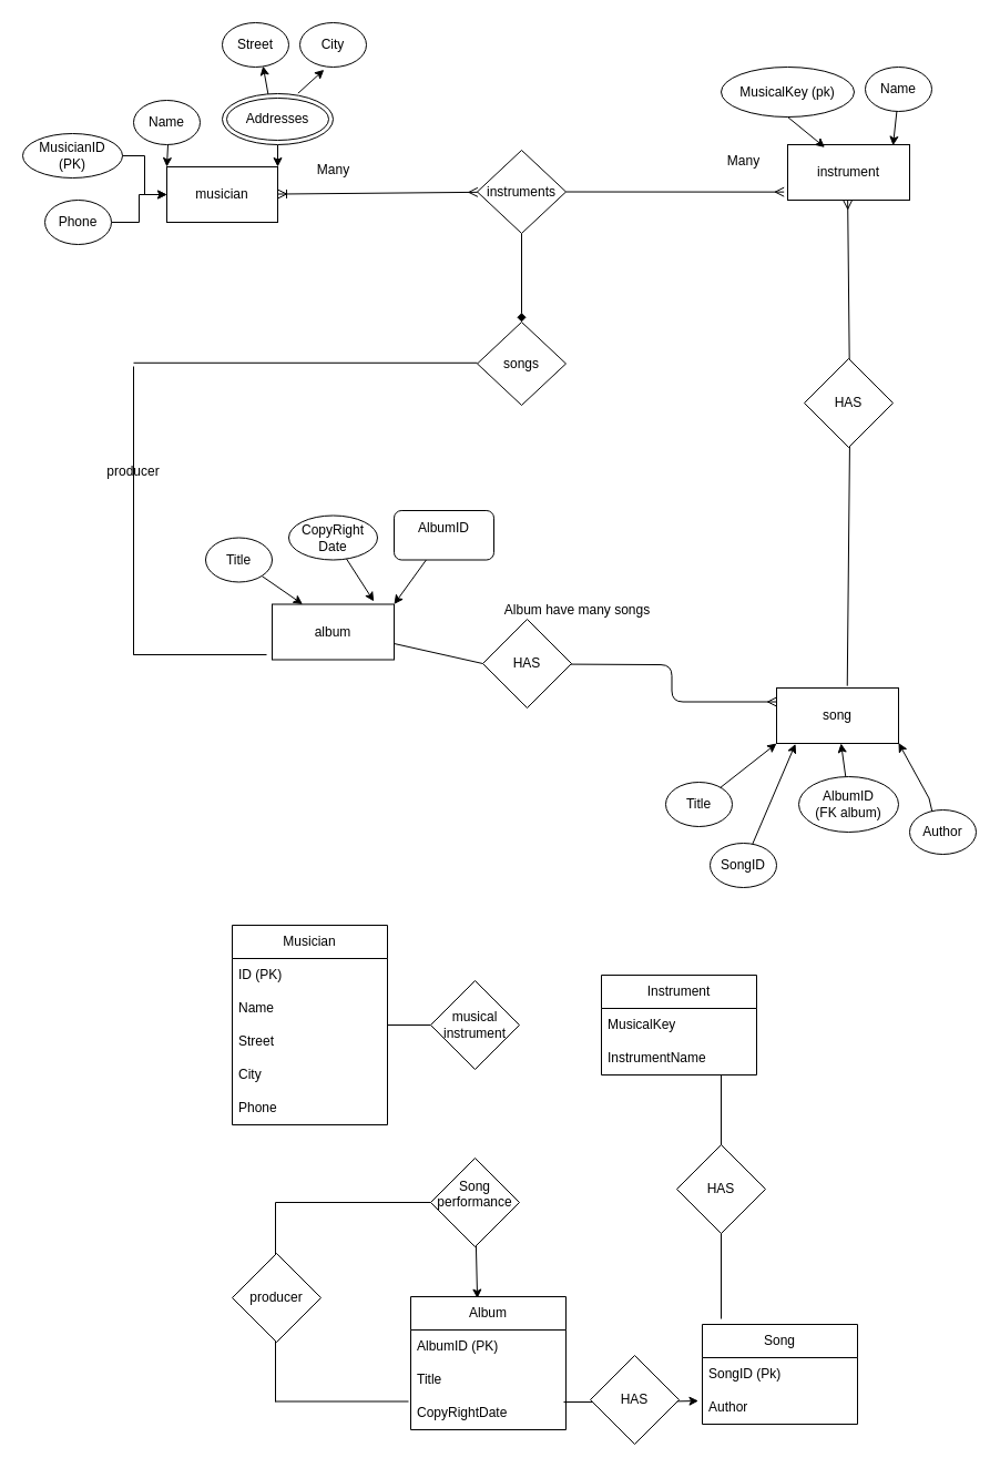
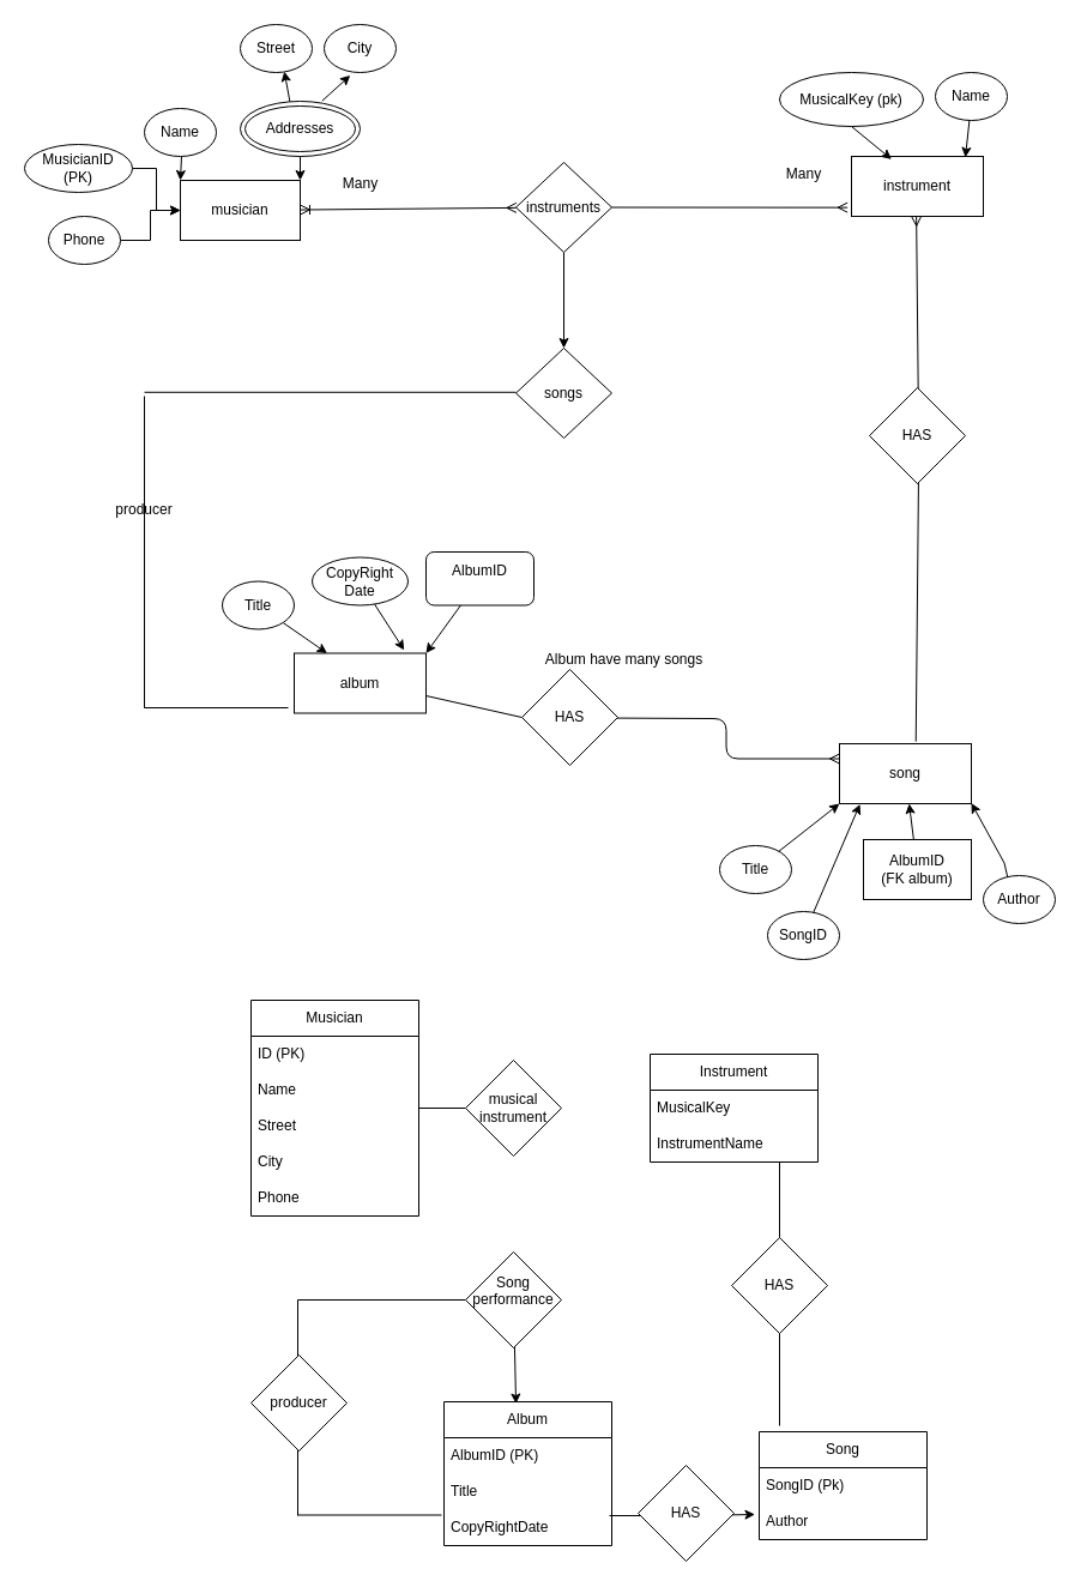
- <mxCell id="36" value="" style="edgeStyle=none;html=1;rounded=0;endArrow=diamond;" parent="1" source="37" target="39" edge="1"><mxGeometry relative="1" as="geometry" /></mxCell>
+ <mxCell id="36" value="" style="edgeStyle=none;html=1;rounded=0;" parent="1" source="37" target="39" edge="1"><mxGeometry relative="1" as="geometry" /></mxCell>
- <mxCell id="35" value="AlbumID&lt;div&gt;(FK album)&lt;/div&gt;" style="ellipse;whiteSpace=wrap;html=1;rounded=0;" parent="1" vertex="1"><mxGeometry x="720" y="700" width="90" height="50" as="geometry" /></mxCell>
+ <mxCell id="35" value="AlbumID&lt;div&gt;(FK album)&lt;/div&gt;" style="whiteSpace=wrap;html=1;rounded=0;" parent="1" vertex="1"><mxGeometry x="720" y="700" width="90" height="50" as="geometry" /></mxCell>
